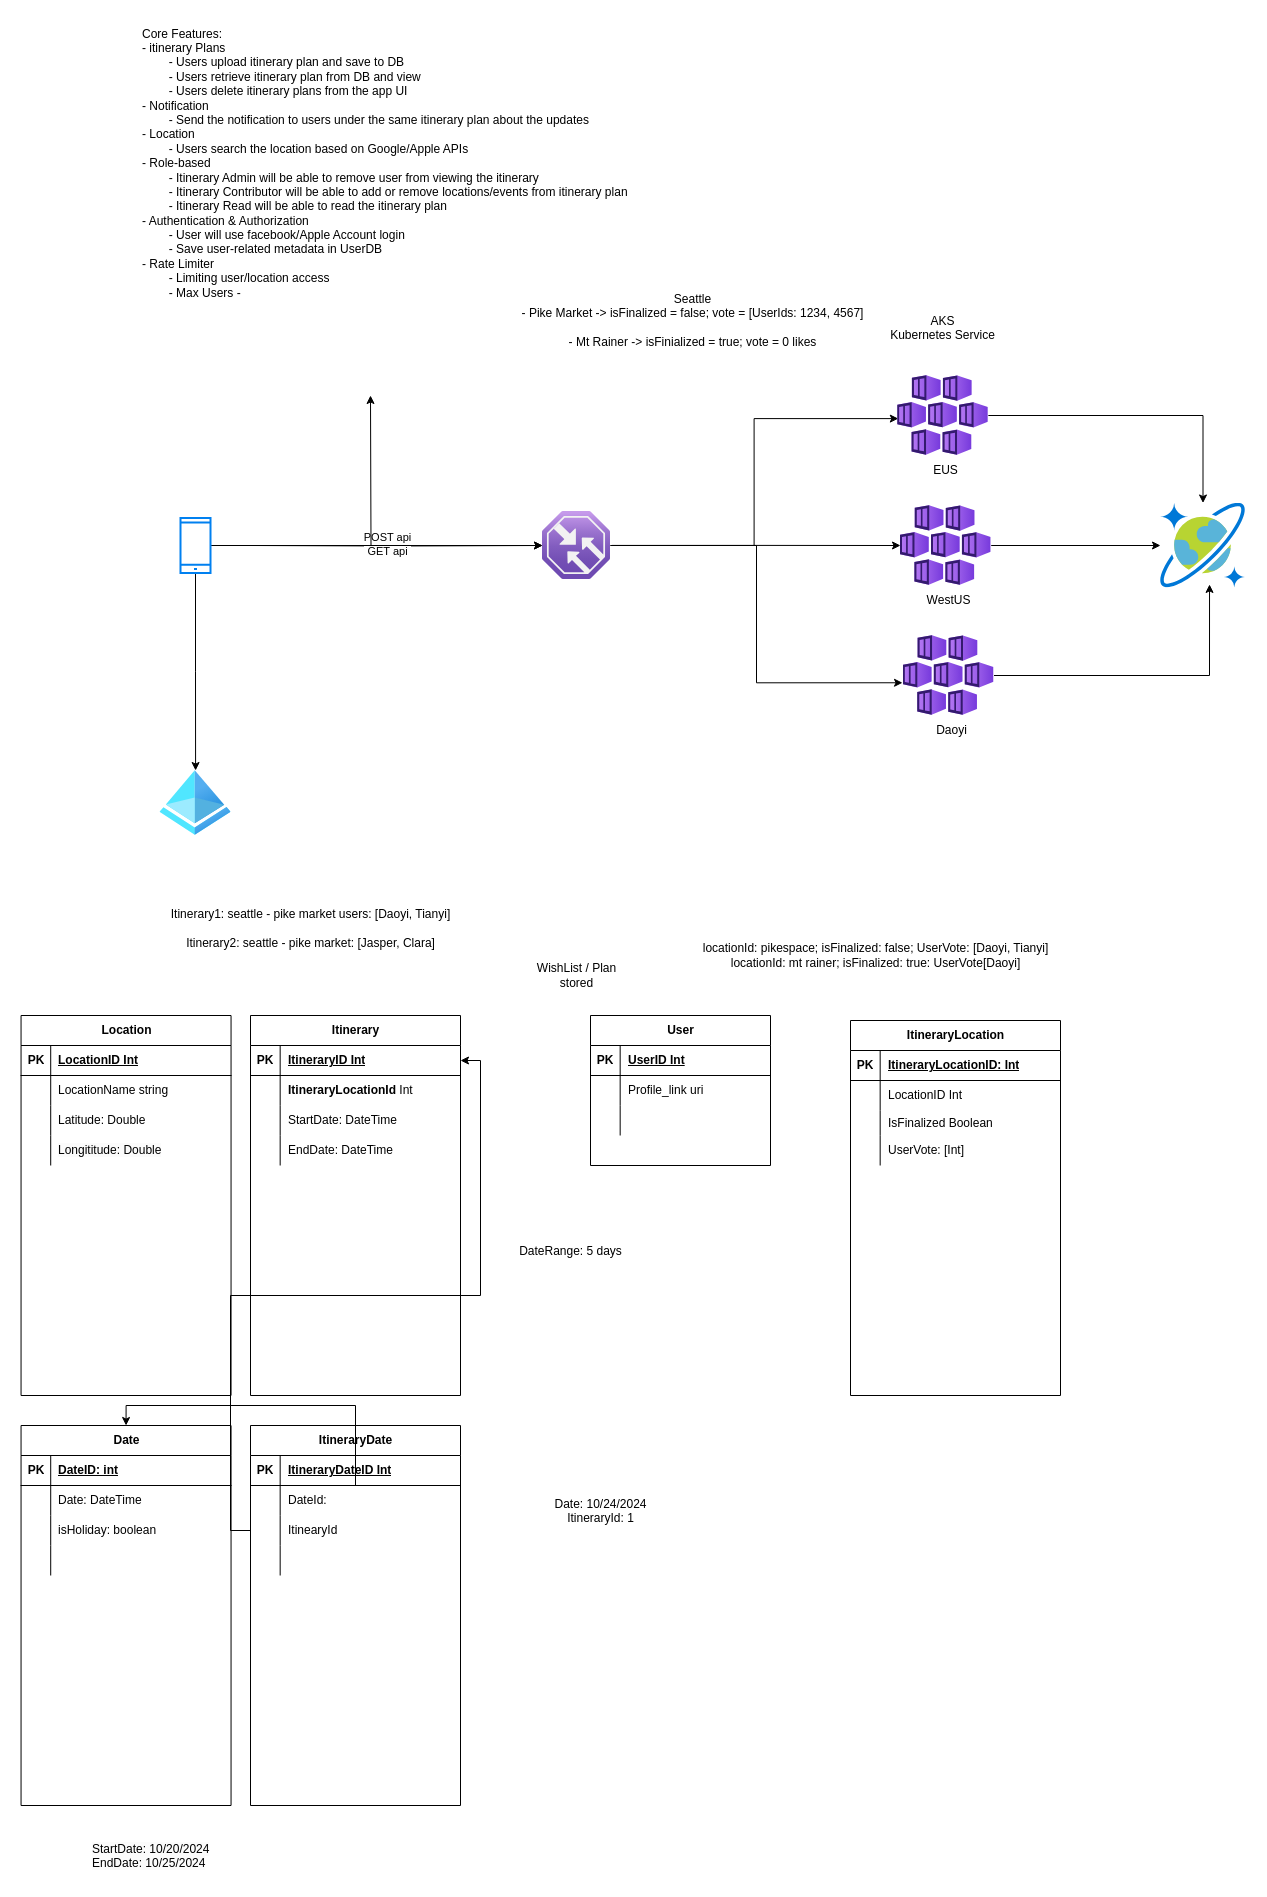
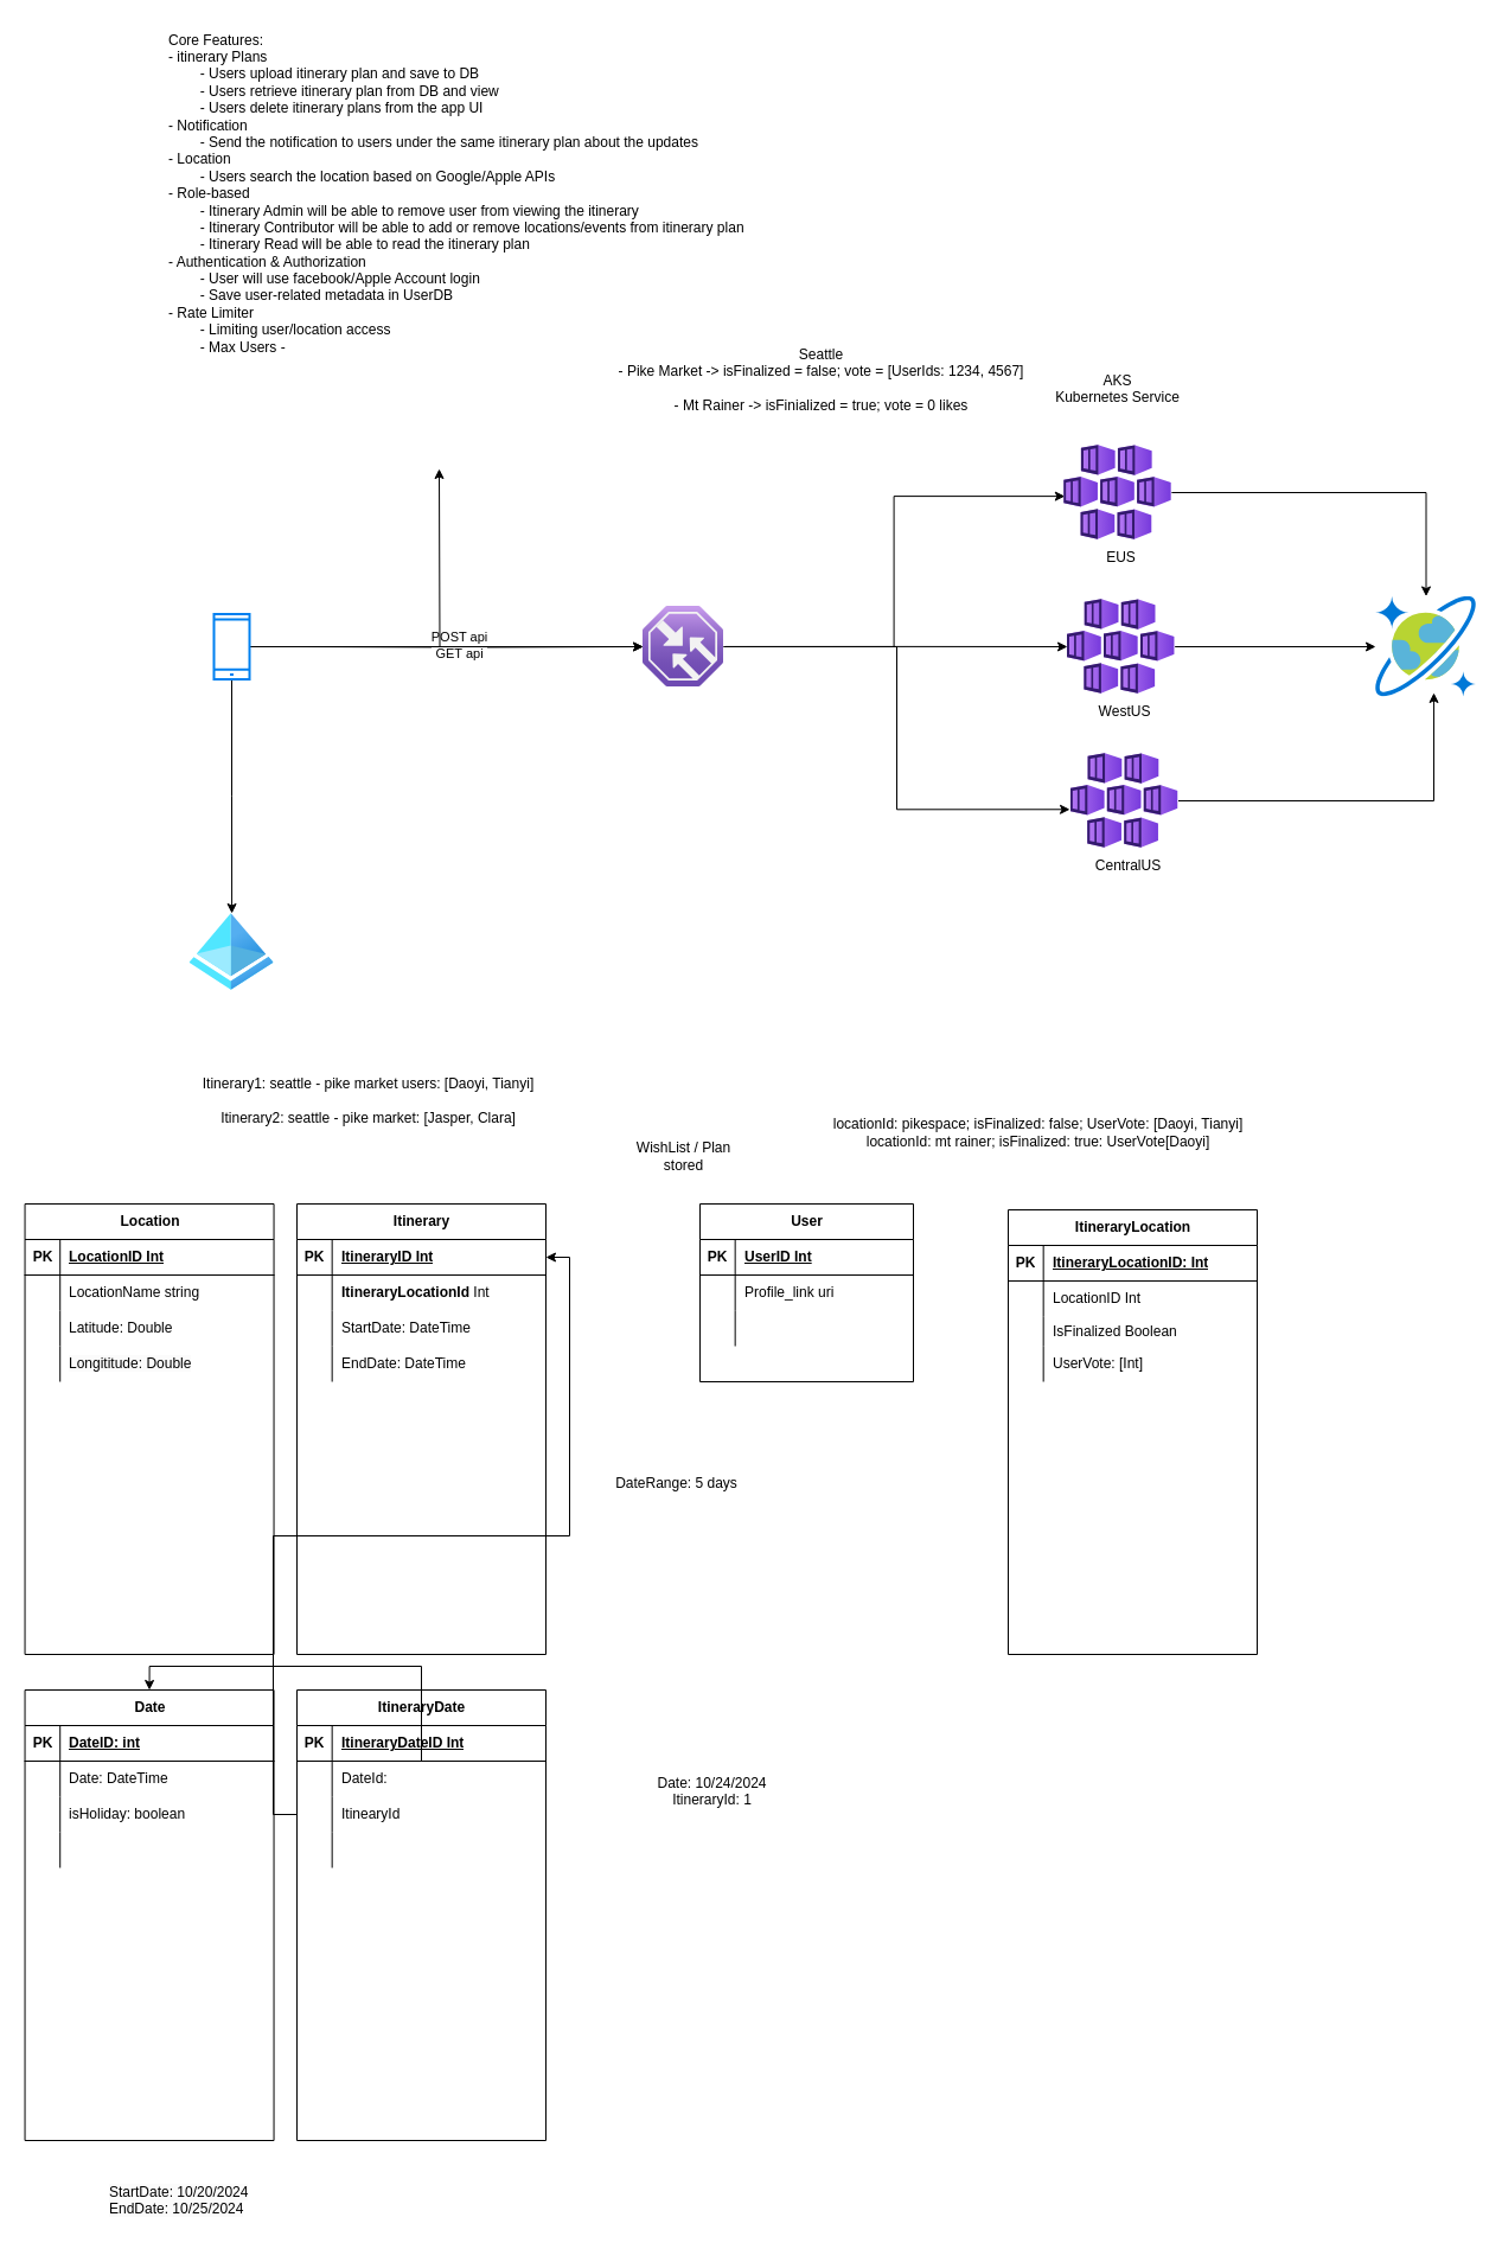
- <mxCell id="24" value="Daoyi" style="text;html=1;align=center;verticalAlign=middle;resizable=0;points=[];autosize=1;strokeColor=none;fillColor=none;" vertex="1" parent="1"><mxGeometry x="910.67" y="715" width="80" height="30" as="geometry" /></mxCell>
+ <mxCell id="24" value="CentralUS" style="text;html=1;align=center;verticalAlign=middle;resizable=0;points=[];autosize=1;strokeColor=none;fillColor=none;" vertex="1" parent="1"><mxGeometry x="910.67" y="715" width="80" height="30" as="geometry" /></mxCell>
